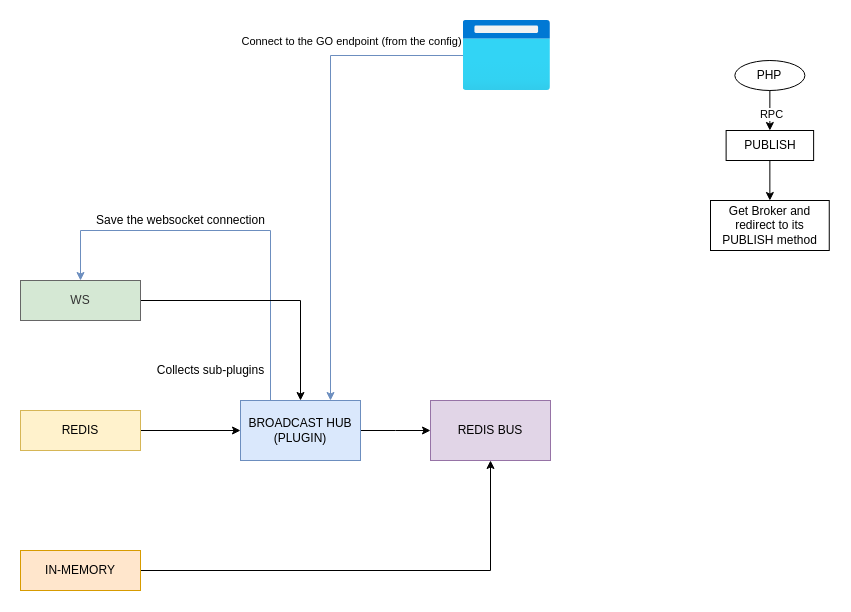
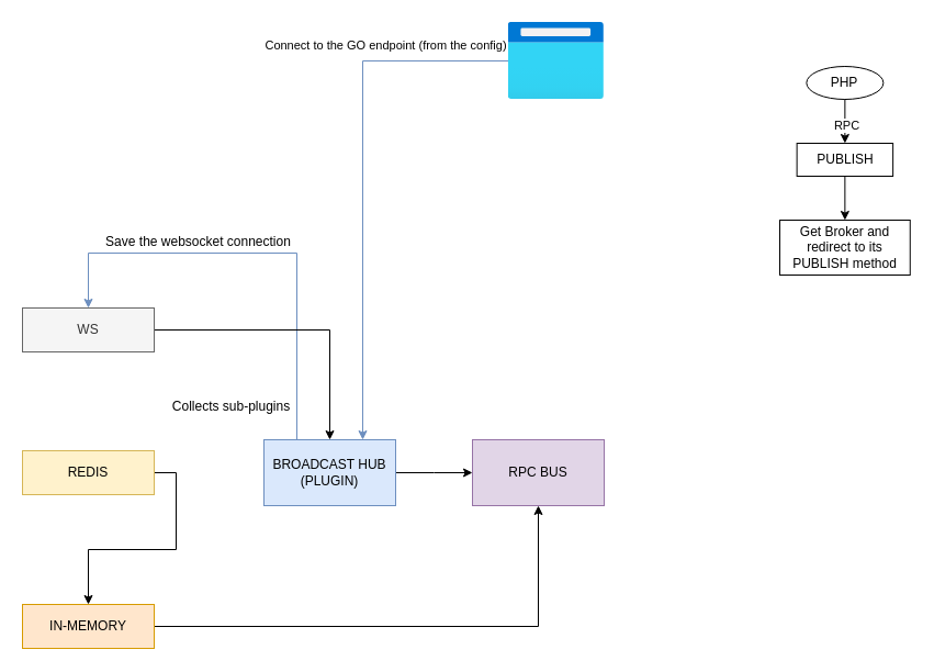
- <mxCell id="6" value="WS" style="rounded=0;whiteSpace=wrap;html=1;fillColor=#d5e8d4;strokeColor=#666666;fontColor=#333333;" parent="1" vertex="1"><mxGeometry x="20" y="280" width="120" height="40" as="geometry" /></mxCell>
+ <mxCell id="6" value="WS" style="rounded=0;whiteSpace=wrap;html=1;fillColor=#f5f5f5;strokeColor=#666666;fontColor=#333333;" parent="1" vertex="1"><mxGeometry x="20" y="280" width="120" height="40" as="geometry" /></mxCell>
- <mxCell id="7" style="edgeStyle=orthogonalEdgeStyle;rounded=0;orthogonalLoop=1;jettySize=auto;html=1;exitX=1;exitY=0.5;exitDx=0;exitDy=0;entryX=0;entryY=0.5;entryDx=0;entryDy=0;" parent="1" source="8" target="4" edge="1"><mxGeometry relative="1" as="geometry" /></mxCell>
+ <mxCell id="7" style="edgeStyle=orthogonalEdgeStyle;rounded=0;orthogonalLoop=1;jettySize=auto;html=1;exitX=1;exitY=0.5;exitDx=0;exitDy=0;" parent="1" source="8" target="10" edge="1"><mxGeometry relative="1" as="geometry" /></mxCell>
- <mxCell id="12" value="REDIS BUS" style="rounded=0;whiteSpace=wrap;html=1;fillColor=#e1d5e7;strokeColor=#9673a6;" parent="1" vertex="1"><mxGeometry x="430" y="400" width="120" height="60" as="geometry" /></mxCell>
+ <mxCell id="12" value="RPC BUS" style="rounded=0;whiteSpace=wrap;html=1;fillColor=#e1d5e7;strokeColor=#9673a6;" parent="1" vertex="1"><mxGeometry x="430" y="400" width="120" height="60" as="geometry" /></mxCell>
